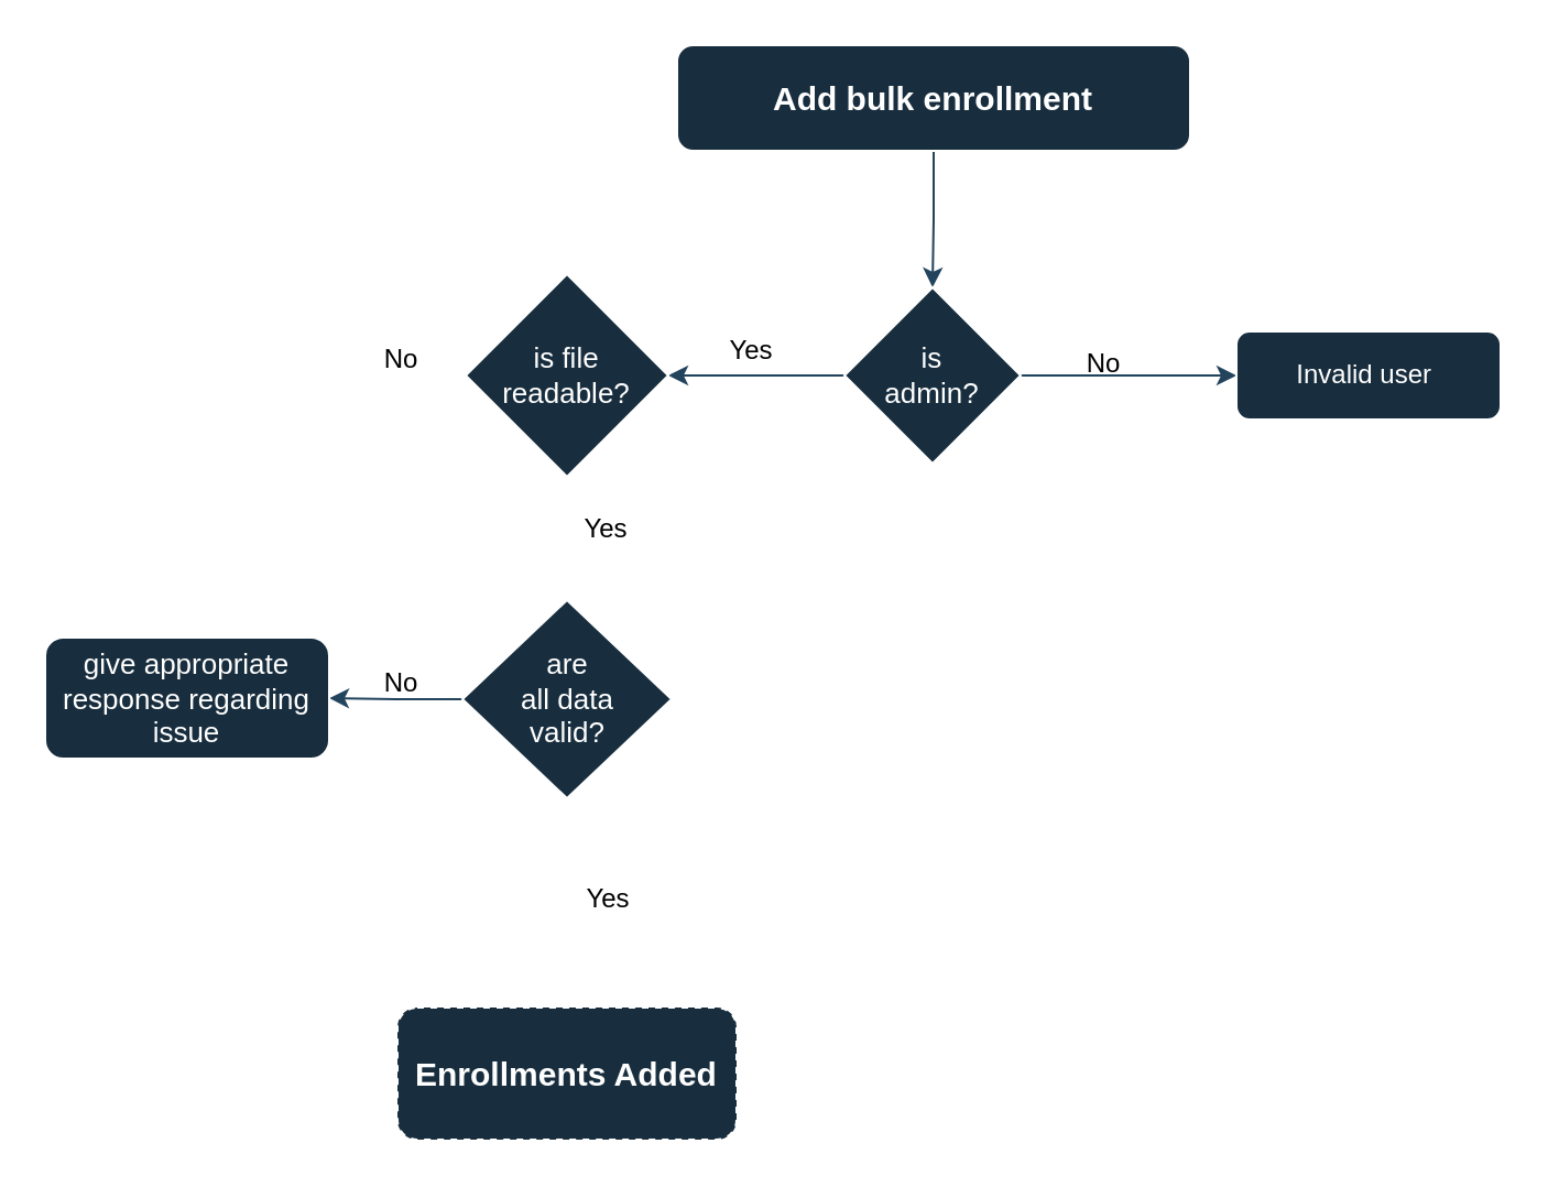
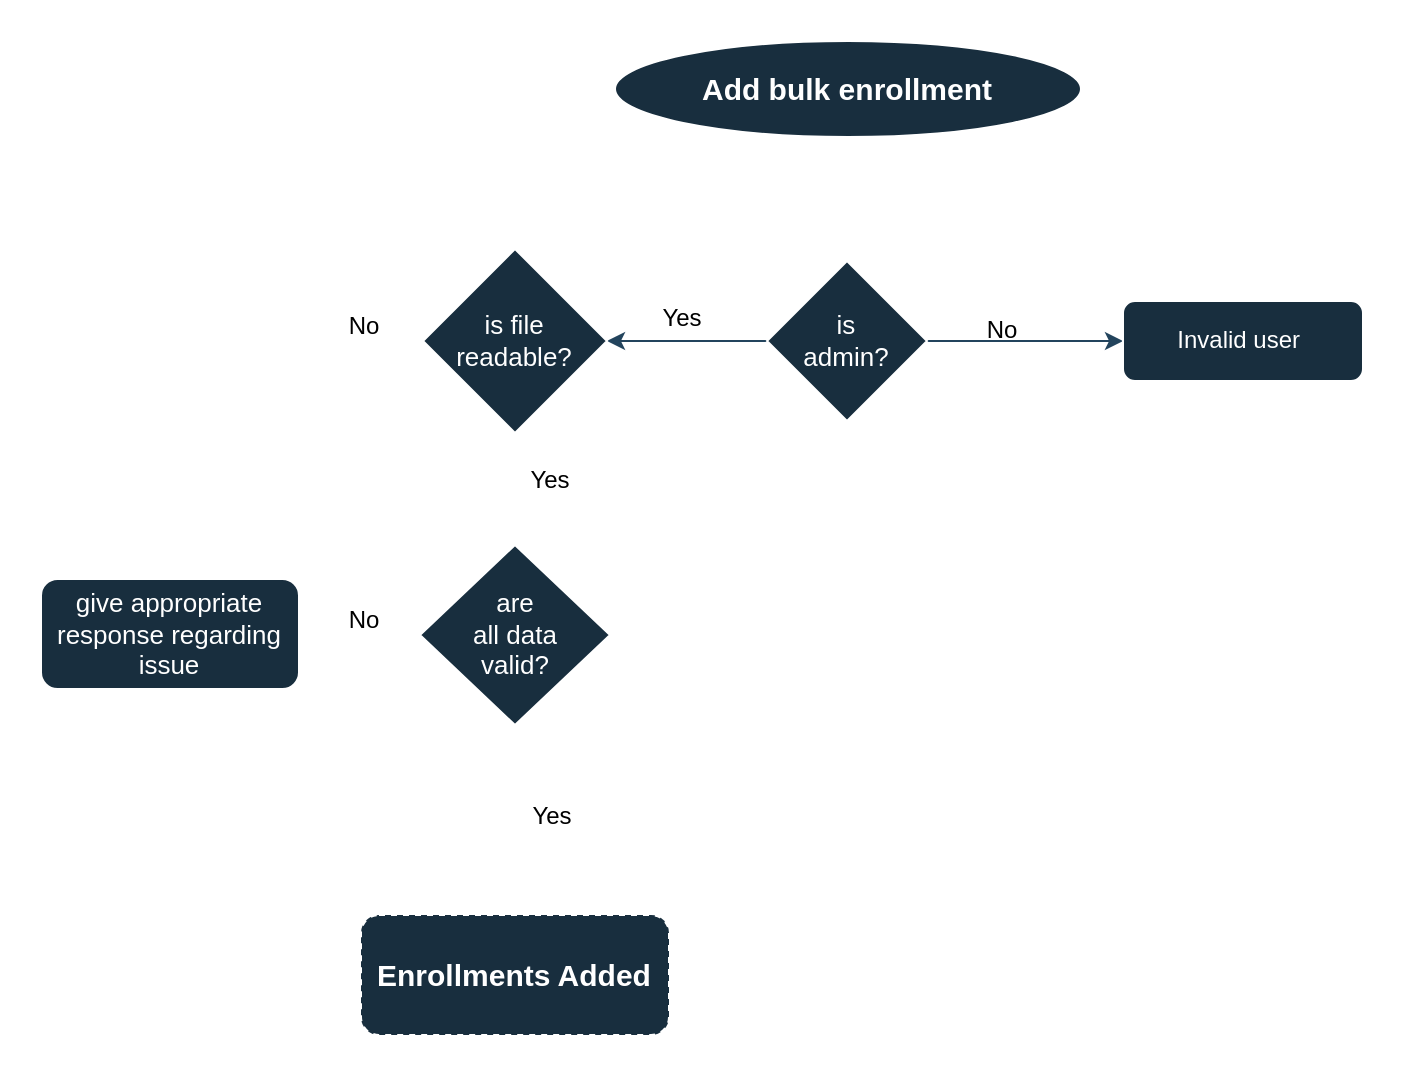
- <mxCell id="3" value="Add bulk enrollment" style="rounded=1;whiteSpace=wrap;html=1;fontSize=15;glass=0;strokeWidth=1;shadow=0;labelBackgroundColor=none;fillColor=#182E3E;strokeColor=#FFFFFF;fontColor=#FFFFFF;fontStyle=1" vertex="1" parent="1"><mxGeometry x="307" y="20" width="233" height="48" as="geometry" /></mxCell>
+ <mxCell id="3" value="Add bulk enrollment" style="ellipse;whiteSpace=wrap;html=1;fontSize=15;glass=0;strokeWidth=1;shadow=0;labelBackgroundColor=none;fillColor=#182E3E;strokeColor=#FFFFFF;fontColor=#FFFFFF;fontStyle=1;" vertex="1" parent="1"><mxGeometry x="307" y="20" width="233" height="48" as="geometry" /></mxCell>
- <mxCell id="2" value="" style="edgeStyle=orthogonalEdgeStyle;rounded=0;orthogonalLoop=1;jettySize=auto;html=1;strokeColor=#23445D;" edge="1" parent="1" source="3" target="7"><mxGeometry relative="1" as="geometry" /></mxCell>
- <mxCell id="10" value="" style="edgeStyle=orthogonalEdgeStyle;rounded=0;orthogonalLoop=1;jettySize=auto;html=1;strokeColor=#23445D;" edge="1" parent="1" source="11" target="12"><mxGeometry relative="1" as="geometry" /></mxCell>
